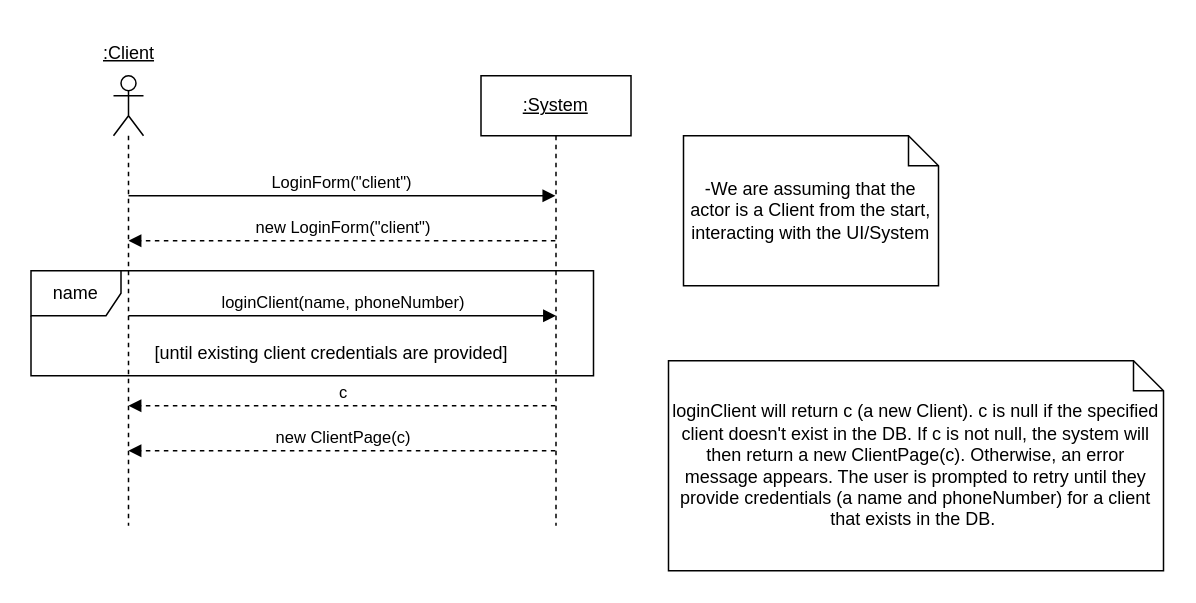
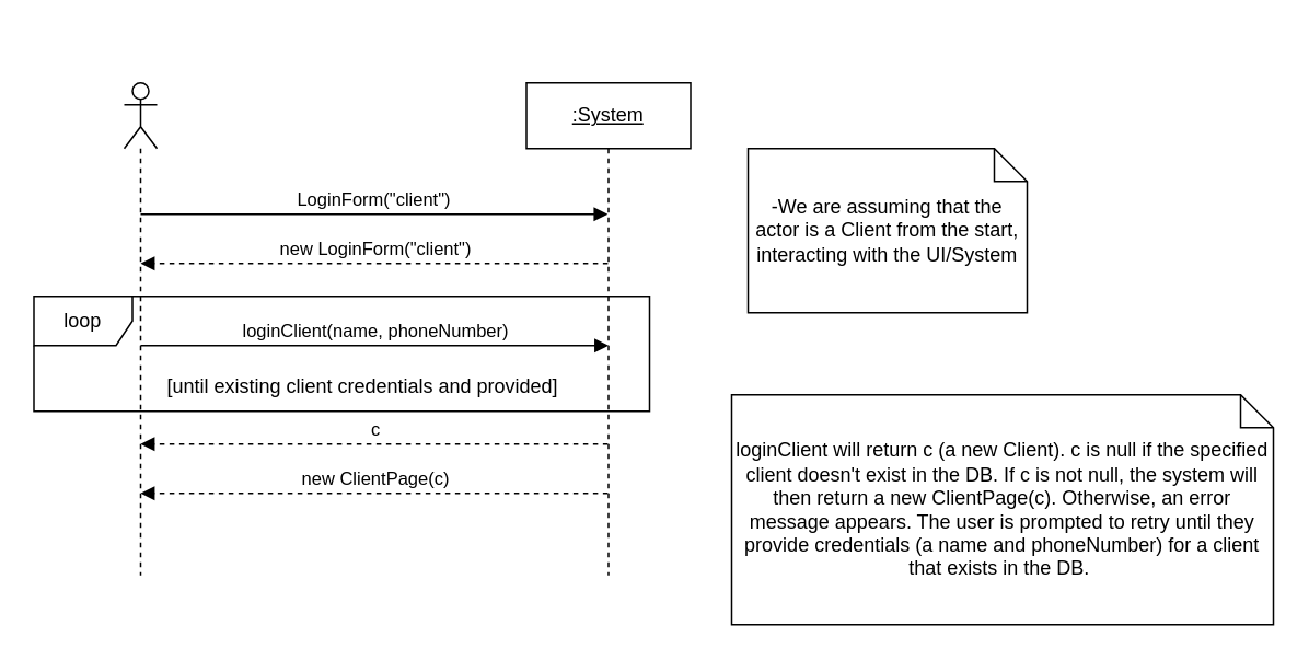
- <mxCell id="3" value="&lt;u&gt;:Client&lt;/u&gt;" style="text;html=1;align=center;verticalAlign=middle;resizable=0;points=[];autosize=1;strokeColor=none;fillColor=none;" parent="1" vertex="1"><mxGeometry x="55" y="20" width="60" height="30" as="geometry" /></mxCell>
- <mxCell id="11" value="name" style="shape=umlFrame;whiteSpace=wrap;html=1;pointerEvents=0;" vertex="1" parent="1"><mxGeometry x="20" y="180" width="375" height="70" as="geometry" /></mxCell>
+ <mxCell id="11" value="loop" style="shape=umlFrame;whiteSpace=wrap;html=1;pointerEvents=0;" vertex="1" parent="1"><mxGeometry x="20" y="180" width="375" height="70" as="geometry" /></mxCell>
- <mxCell id="12" value="[until existing client credentials are provided]" style="text;html=1;align=center;verticalAlign=middle;resizable=0;points=[];autosize=1;strokeColor=none;fillColor=none;" vertex="1" parent="1"><mxGeometry x="90" y="220" width="260" height="30" as="geometry" /></mxCell>
+ <mxCell id="12" value="[until existing client credentials and provided]" style="text;html=1;align=center;verticalAlign=middle;resizable=0;points=[];autosize=1;strokeColor=none;fillColor=none;" vertex="1" parent="1"><mxGeometry x="90" y="220" width="260" height="30" as="geometry" /></mxCell>
